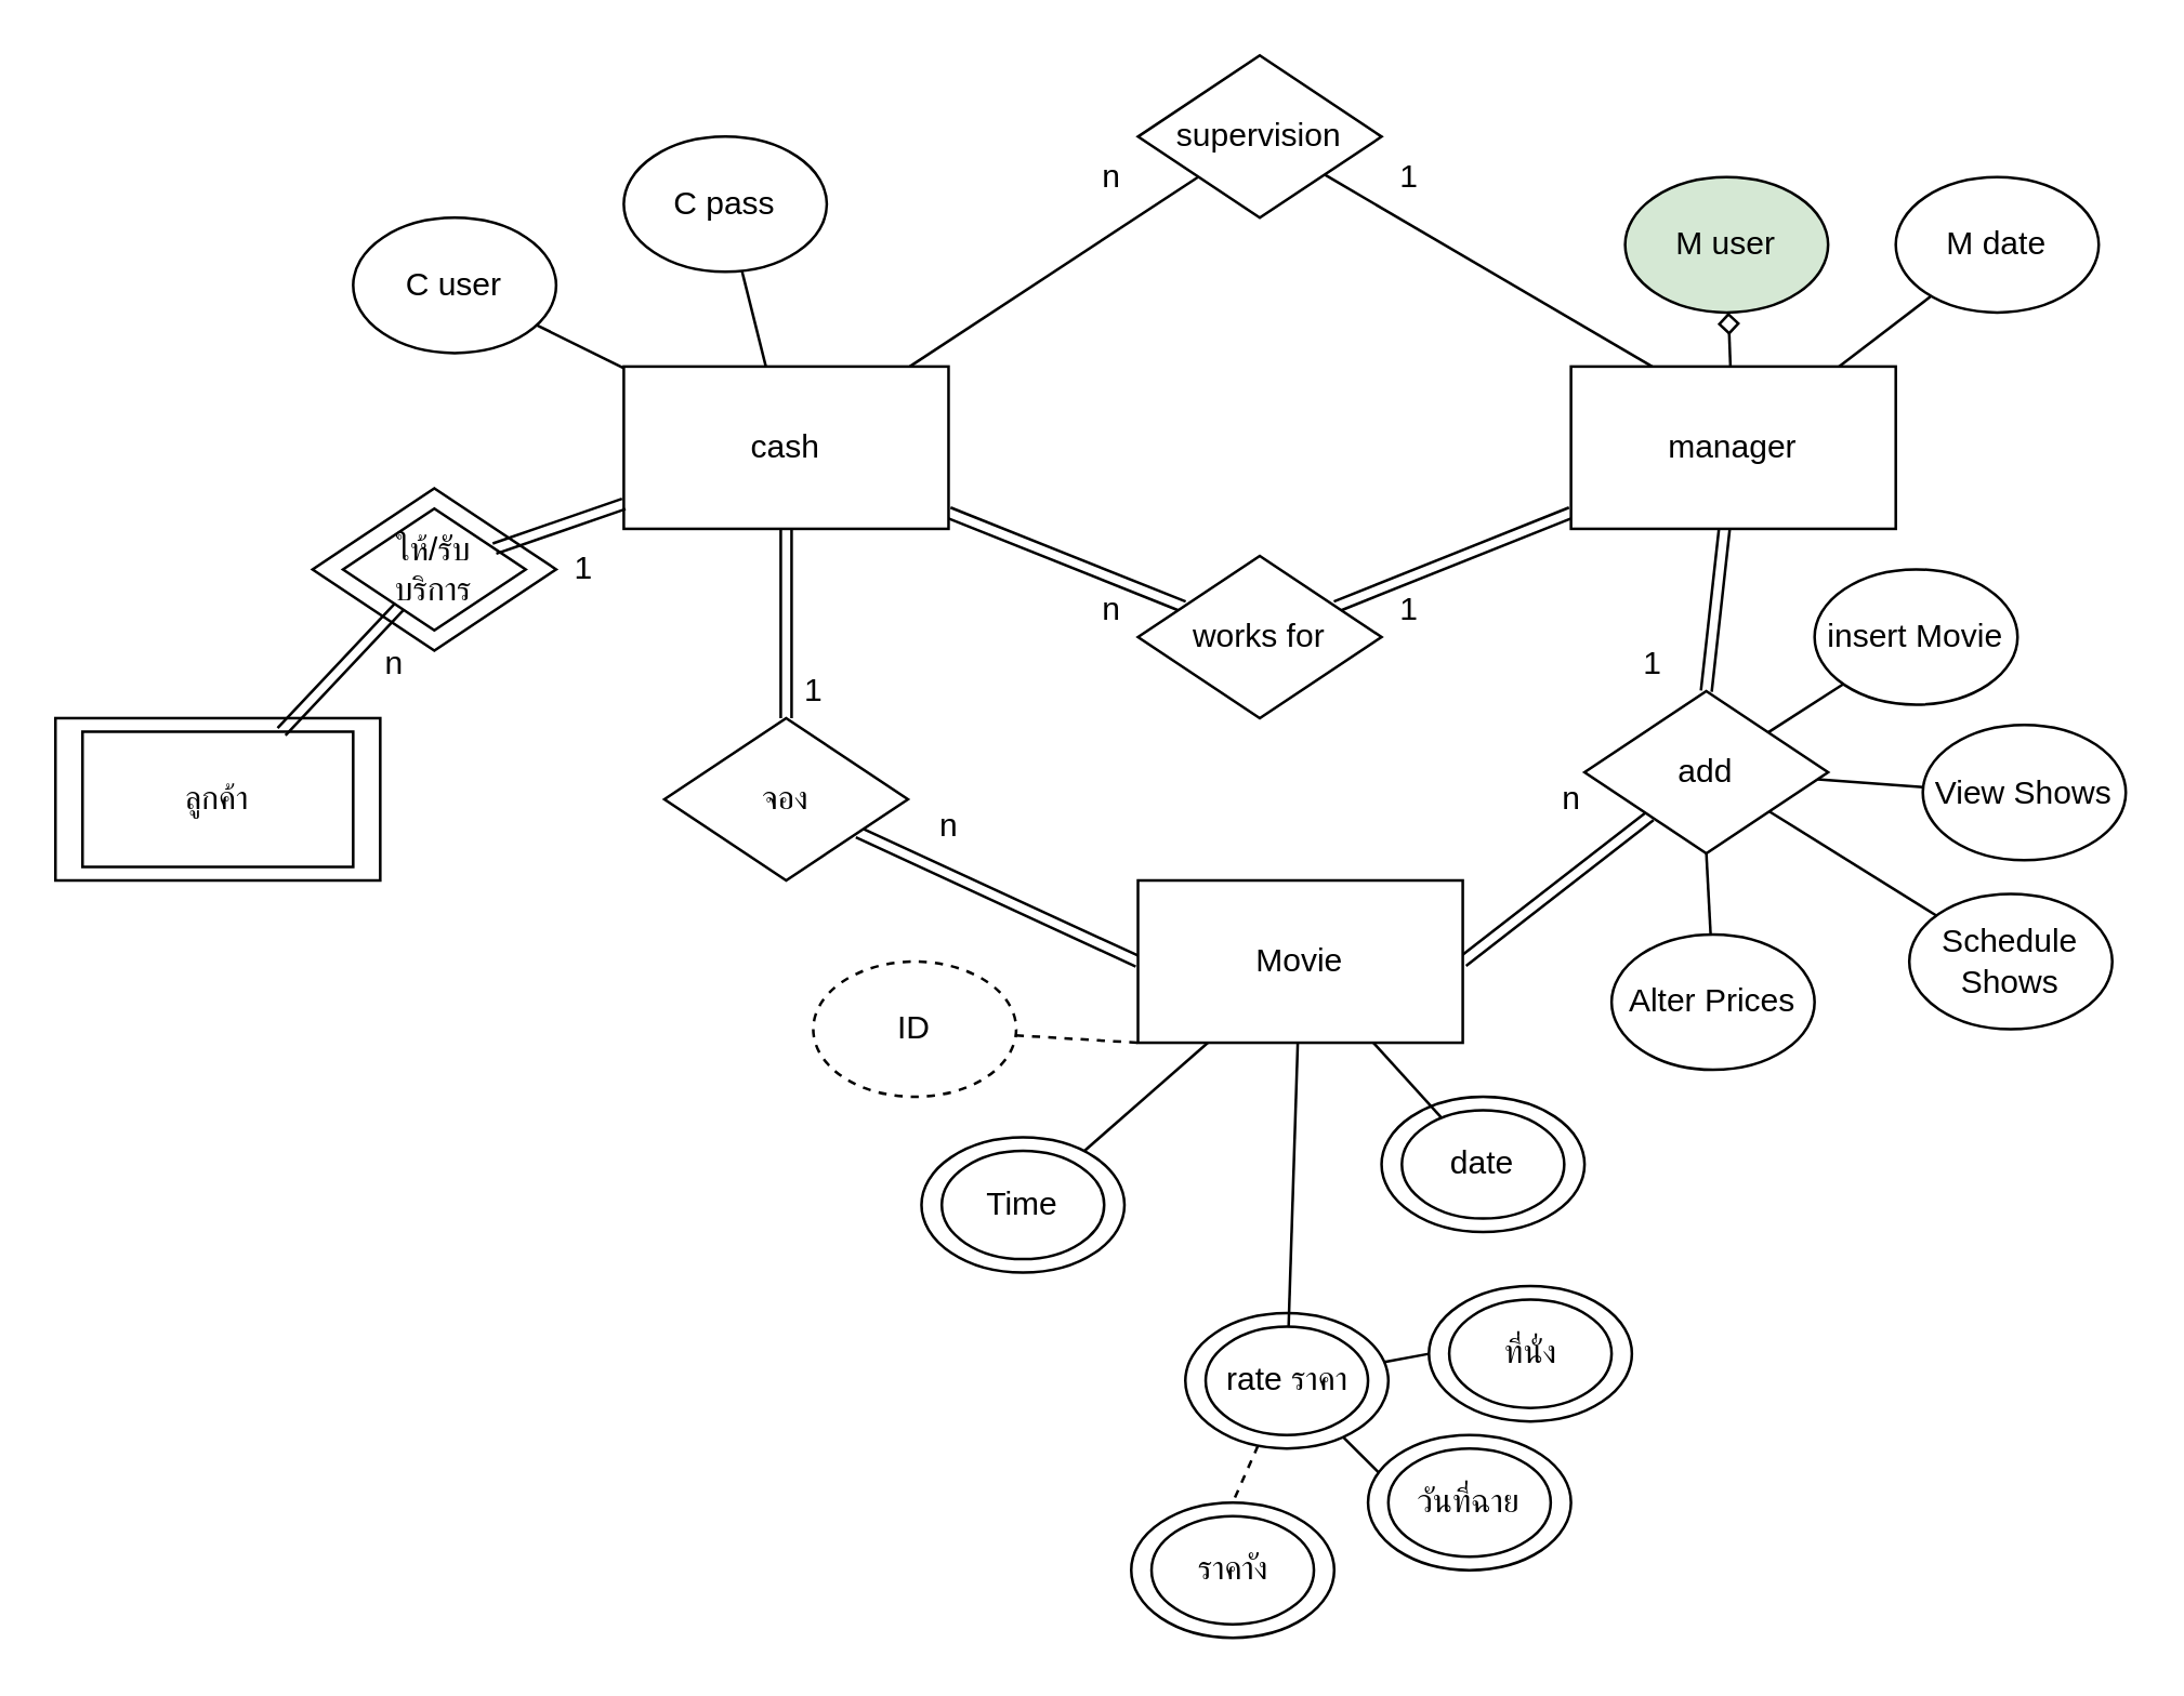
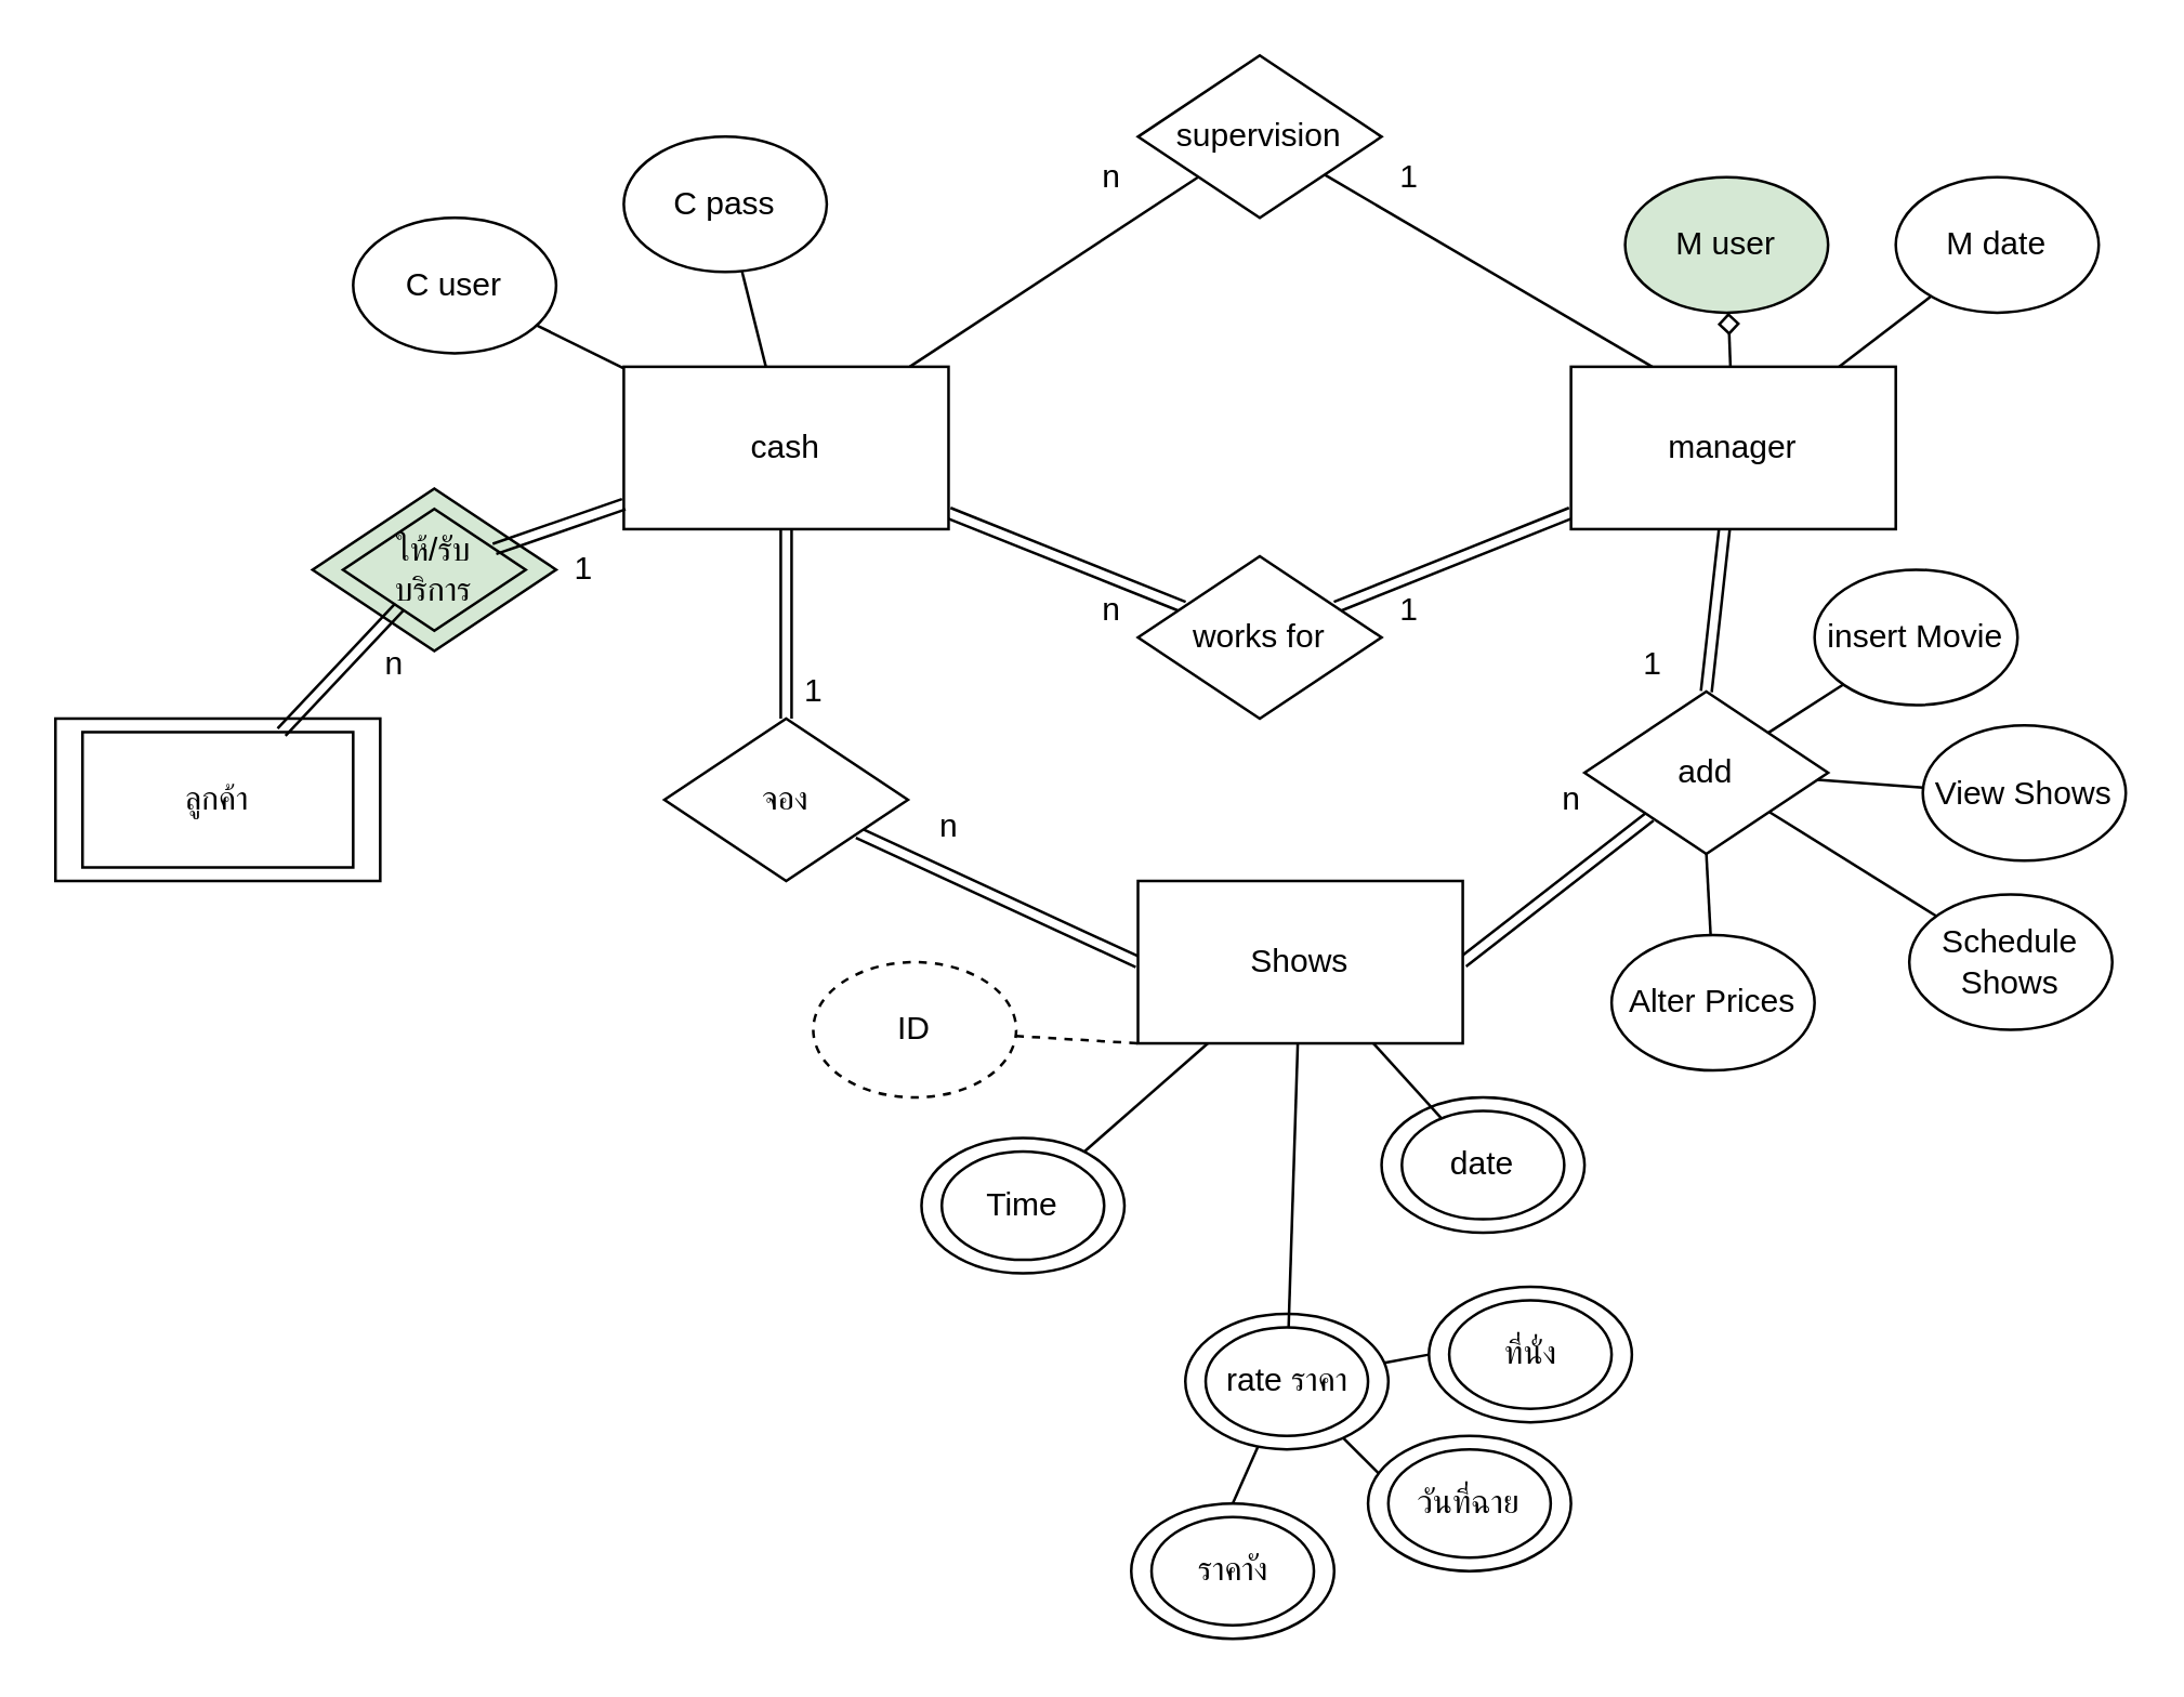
- <mxCell id="2" value="ให้/รับ&lt;br&gt;บริการ" style="rhombus;whiteSpace=wrap;html=1;" vertex="1" parent="1"><mxGeometry x="115" y="180" width="90" height="60" as="geometry" /></mxCell>
+ <mxCell id="2" value="ให้/รับ&lt;br&gt;บริการ" style="rhombus;whiteSpace=wrap;html=1;fillColor=#d5e8d4;" vertex="1" parent="1"><mxGeometry x="115" y="180" width="90" height="60" as="geometry" /></mxCell>
- <mxCell id="26" value="Movie" style="rounded=0;whiteSpace=wrap;html=1;" vertex="1" parent="1"><mxGeometry x="420" y="325" width="120" height="60" as="geometry" /></mxCell>
+ <mxCell id="26" value="Shows" style="rounded=0;whiteSpace=wrap;html=1;" vertex="1" parent="1"><mxGeometry x="420" y="325" width="120" height="60" as="geometry" /></mxCell>
- <mxCell id="32" style="edgeStyle=none;html=1;entryX=0.5;entryY=0;entryDx=0;entryDy=0;endArrow=none;endFill=0;dashed=1;" edge="1" parent="1" source="35" target="38"><mxGeometry relative="1" as="geometry" /></mxCell>
+ <mxCell id="32" style="edgeStyle=none;html=1;entryX=0.5;entryY=0;entryDx=0;entryDy=0;endArrow=none;endFill=0;" edge="1" parent="1" source="35" target="38"><mxGeometry relative="1" as="geometry" /></mxCell>
